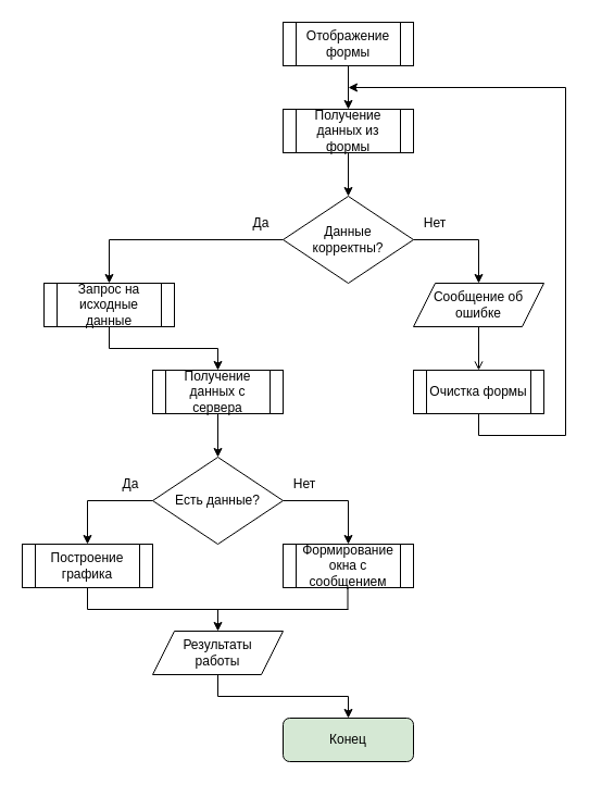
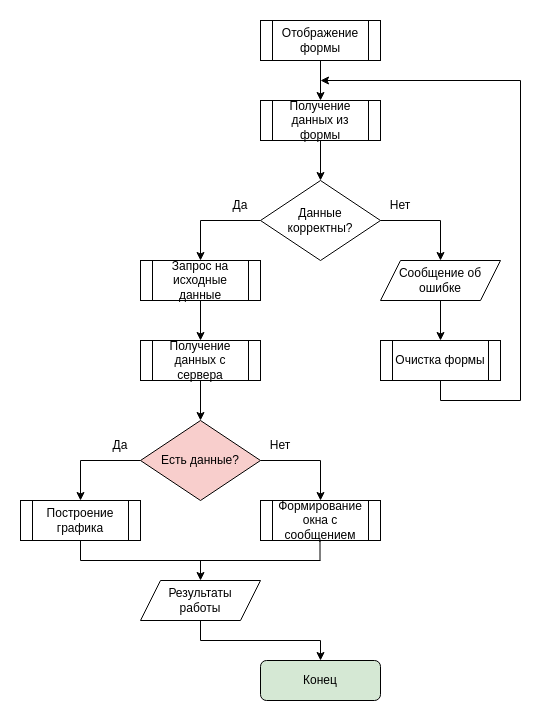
- <mxCell id="7" value="Запрос на исходные данные" style="shape=process;whiteSpace=wrap;html=1;backgroundOutline=1;" vertex="1" parent="1"><mxGeometry x="40" y="260" width="120" height="40" as="geometry" /></mxCell>
+ <mxCell id="7" value="Запрос на исходные данные" style="shape=process;whiteSpace=wrap;html=1;backgroundOutline=1;" vertex="1" parent="1"><mxGeometry x="140" y="260" width="120" height="40" as="geometry" /></mxCell>
- <mxCell id="14" value="" style="edgeStyle=orthogonalEdgeStyle;rounded=0;orthogonalLoop=1;jettySize=auto;html=1;endArrow=open;" edge="1" parent="1" source="15" target="35"><mxGeometry relative="1" as="geometry" /></mxCell>
+ <mxCell id="14" value="" style="edgeStyle=orthogonalEdgeStyle;rounded=0;orthogonalLoop=1;jettySize=auto;html=1;" edge="1" parent="1" source="15" target="35"><mxGeometry relative="1" as="geometry" /></mxCell>
- <mxCell id="20" value="Есть данные?" style="rhombus;whiteSpace=wrap;html=1;" vertex="1" parent="1"><mxGeometry x="140" y="420" width="120" height="80" as="geometry" /></mxCell>
+ <mxCell id="20" value="Есть данные?" style="rhombus;whiteSpace=wrap;html=1;fillColor=#f8cecc;" vertex="1" parent="1"><mxGeometry x="140" y="420" width="120" height="80" as="geometry" /></mxCell>
